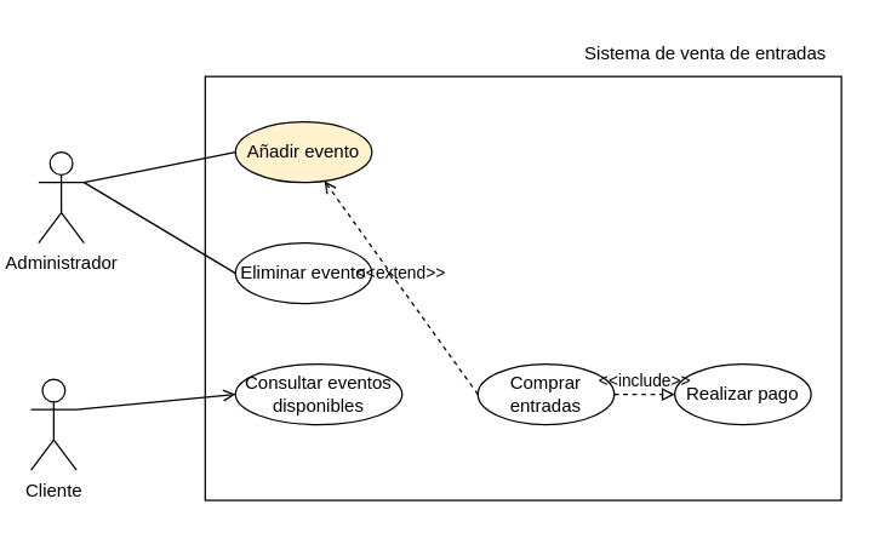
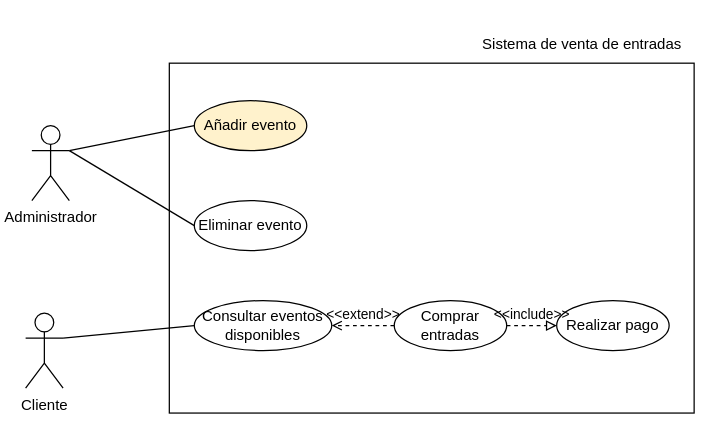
- <mxCell id="13" value="&amp;lt;&amp;lt;extend&amp;gt;&amp;gt;" style="html=1;verticalAlign=bottom;labelBackgroundColor=none;endArrow=open;endFill=0;dashed=1;rounded=0;exitX=0;exitY=0.5;exitDx=0;exitDy=0;" edge="1" parent="1" source="7" target="5"><mxGeometry width="160" relative="1" as="geometry"><mxPoint x="255" y="170" as="sourcePoint" /><mxPoint x="415" y="170" as="targetPoint" /></mxGeometry></mxCell>
+ <mxCell id="13" value="&amp;lt;&amp;lt;extend&amp;gt;&amp;gt;" style="html=1;verticalAlign=bottom;labelBackgroundColor=none;endArrow=open;endFill=0;dashed=1;rounded=0;exitX=0;exitY=0.5;exitDx=0;exitDy=0;entryX=1;entryY=0.5;entryDx=0;entryDy=0;" edge="1" parent="1" source="7" target="8"><mxGeometry width="160" relative="1" as="geometry"><mxPoint x="255" y="170" as="sourcePoint" /><mxPoint x="415" y="170" as="targetPoint" /></mxGeometry></mxCell>
- <mxCell id="10" value="" style="endArrow=open;html=1;rounded=0;exitX=1;exitY=0.333;exitDx=0;exitDy=0;exitPerimeter=0;entryX=0;entryY=0.5;entryDx=0;entryDy=0;" edge="1" parent="1" source="3" target="8"><mxGeometry width="50" height="50" relative="1" as="geometry"><mxPoint x="315" y="200" as="sourcePoint" /><mxPoint x="365" y="150" as="targetPoint" /></mxGeometry></mxCell>
+ <mxCell id="10" value="" style="endArrow=none;html=1;rounded=0;exitX=1;exitY=0.333;exitDx=0;exitDy=0;exitPerimeter=0;entryX=0;entryY=0.5;entryDx=0;entryDy=0;" edge="1" parent="1" source="3" target="8"><mxGeometry width="50" height="50" relative="1" as="geometry"><mxPoint x="315" y="200" as="sourcePoint" /><mxPoint x="365" y="150" as="targetPoint" /></mxGeometry></mxCell>
